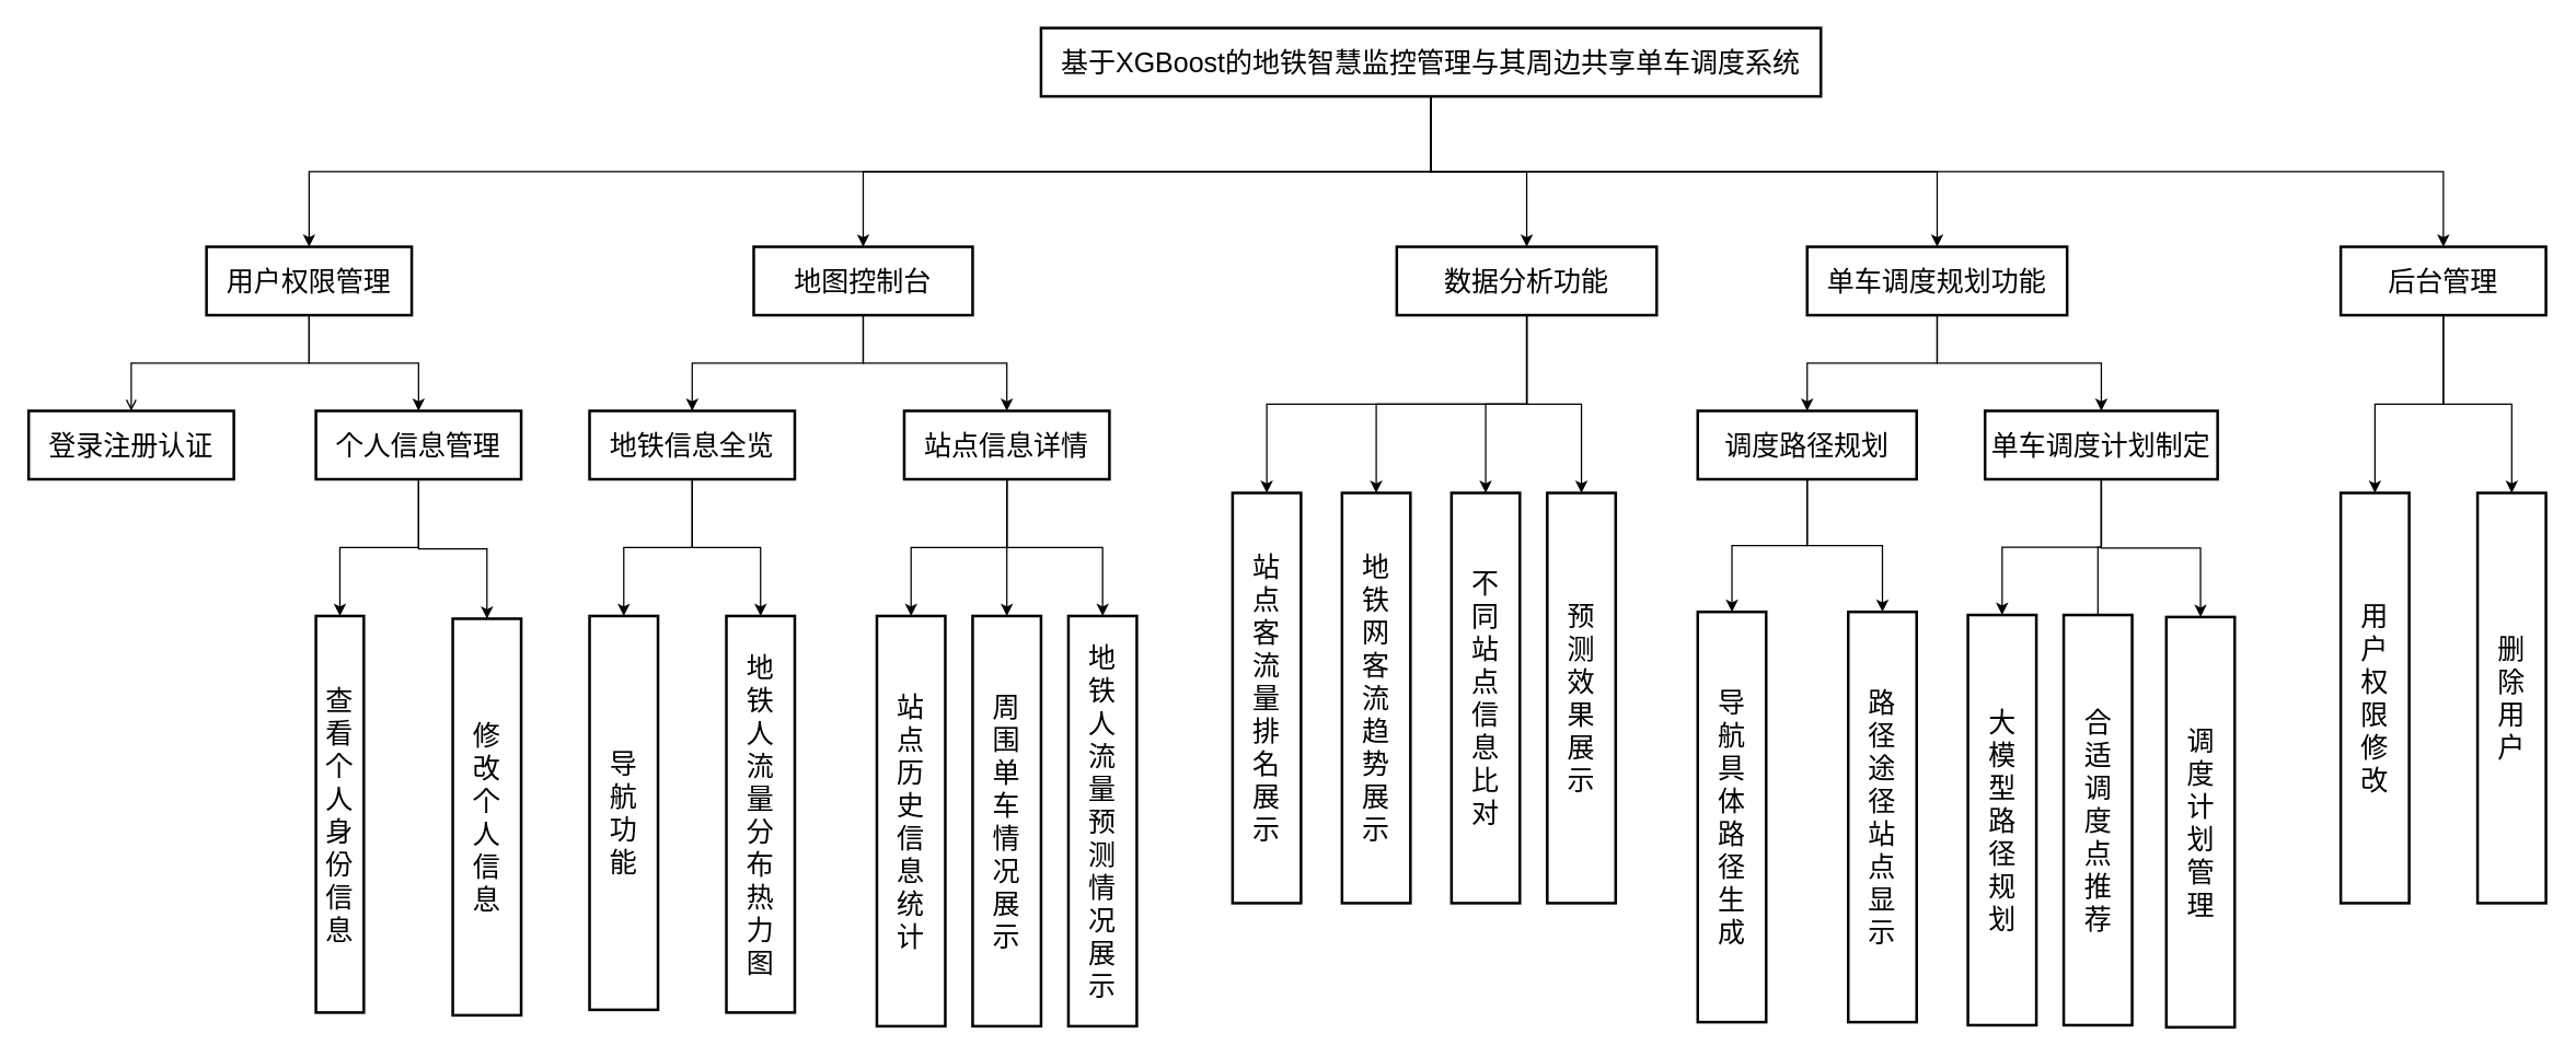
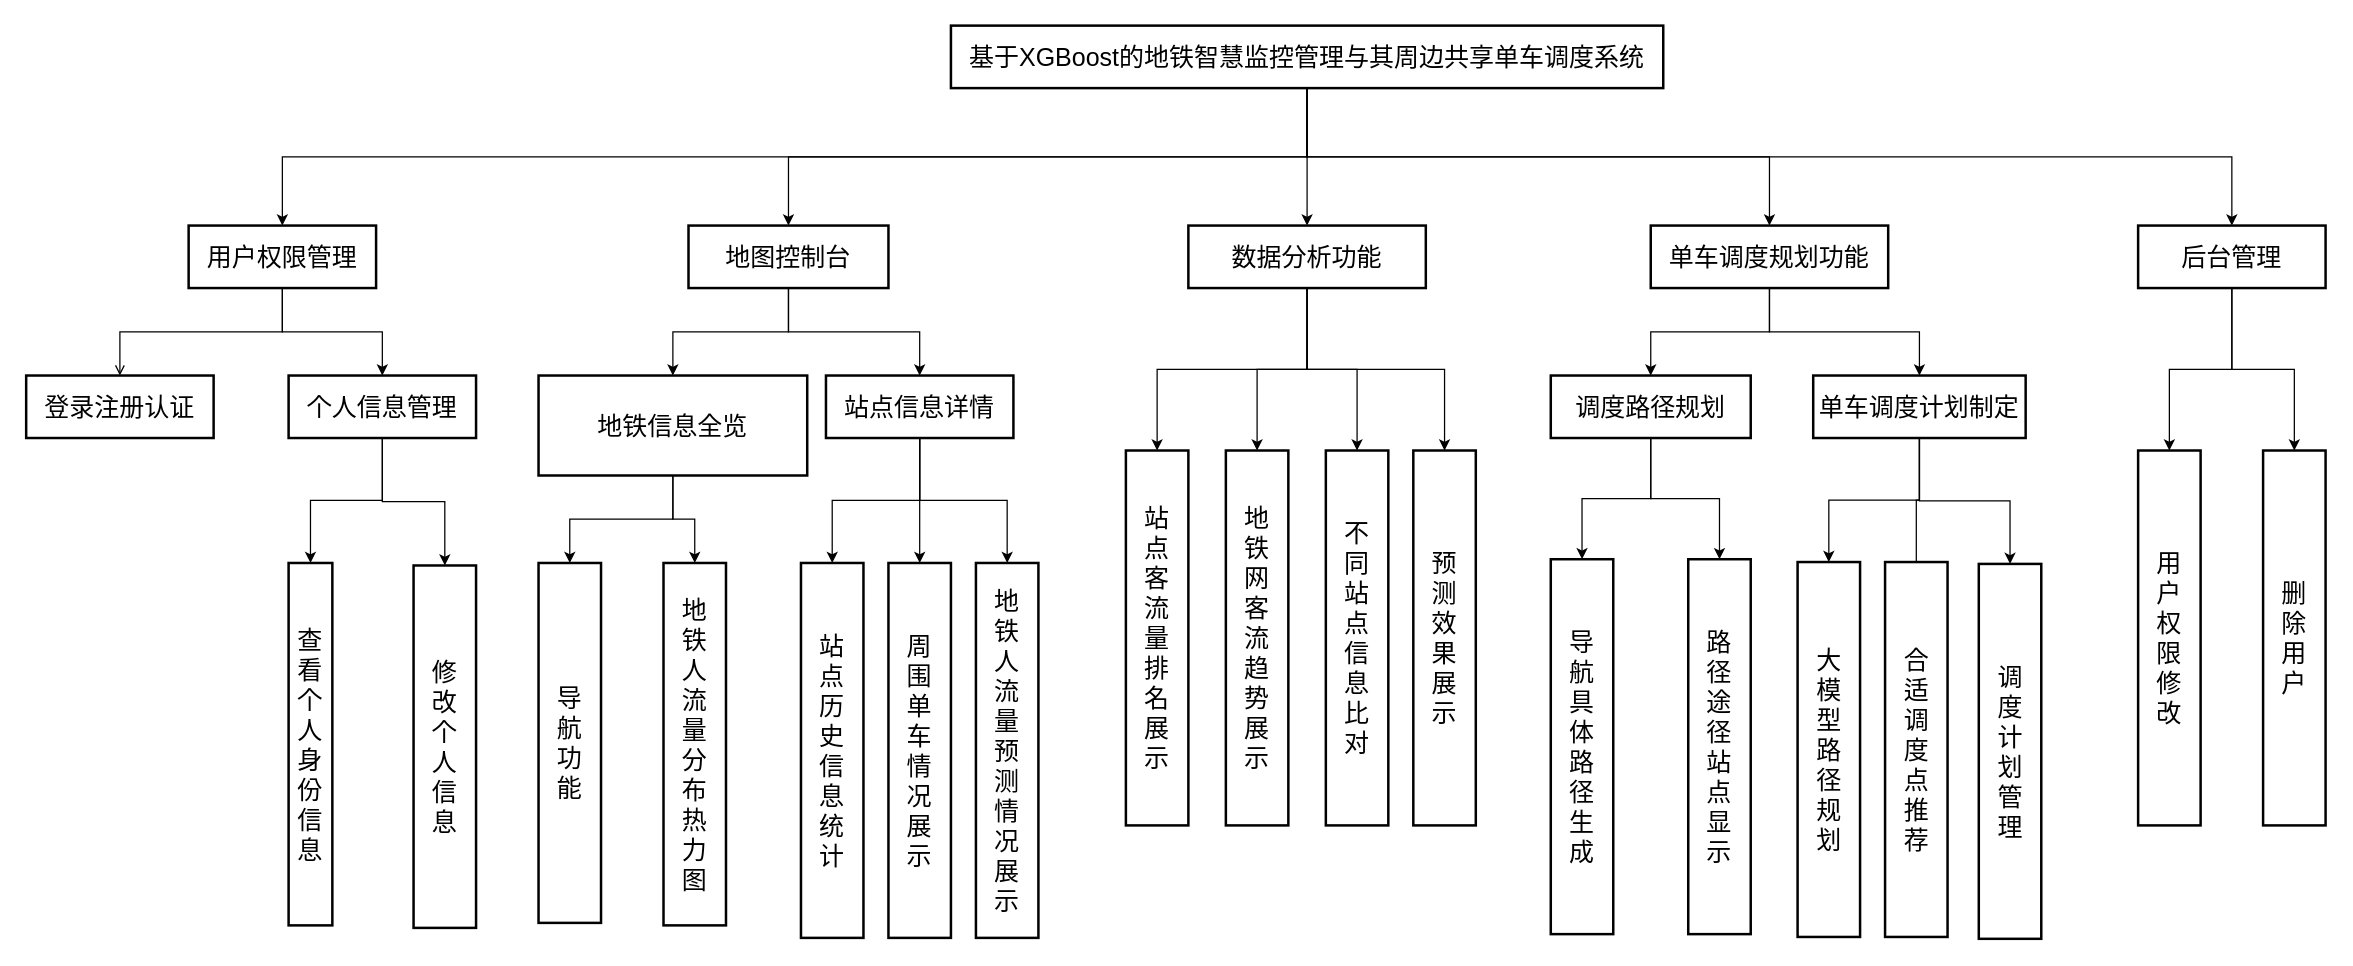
- <mxCell id="24" value="&lt;font style=&quot;font-size: 20px&quot;&gt;数据分析功能&lt;/font&gt;" style="rounded=0;whiteSpace=wrap;html=1;strokeWidth=2;" parent="1" vertex="1"><mxGeometry x="1020" y="180" width="190" height="50" as="geometry" /></mxCell>
+ <mxCell id="24" value="&lt;font style=&quot;font-size: 20px&quot;&gt;数据分析功能&lt;/font&gt;" style="rounded=0;whiteSpace=wrap;html=1;strokeWidth=2;" parent="1" vertex="1"><mxGeometry x="950" y="180" width="190" height="50" as="geometry" /></mxCell>
- <mxCell id="33" value="&lt;font style=&quot;font-size: 20px&quot;&gt;地铁信息全览&lt;/font&gt;" style="rounded=0;whiteSpace=wrap;html=1;strokeWidth=2;" parent="1" vertex="1"><mxGeometry x="430" y="300" width="150" height="50" as="geometry" /></mxCell>
+ <mxCell id="33" value="&lt;font style=&quot;font-size: 20px&quot;&gt;地铁信息全览&lt;/font&gt;" style="rounded=0;whiteSpace=wrap;html=1;strokeWidth=2;" parent="1" vertex="1"><mxGeometry x="430" y="300" width="215" height="80" as="geometry" /></mxCell>
